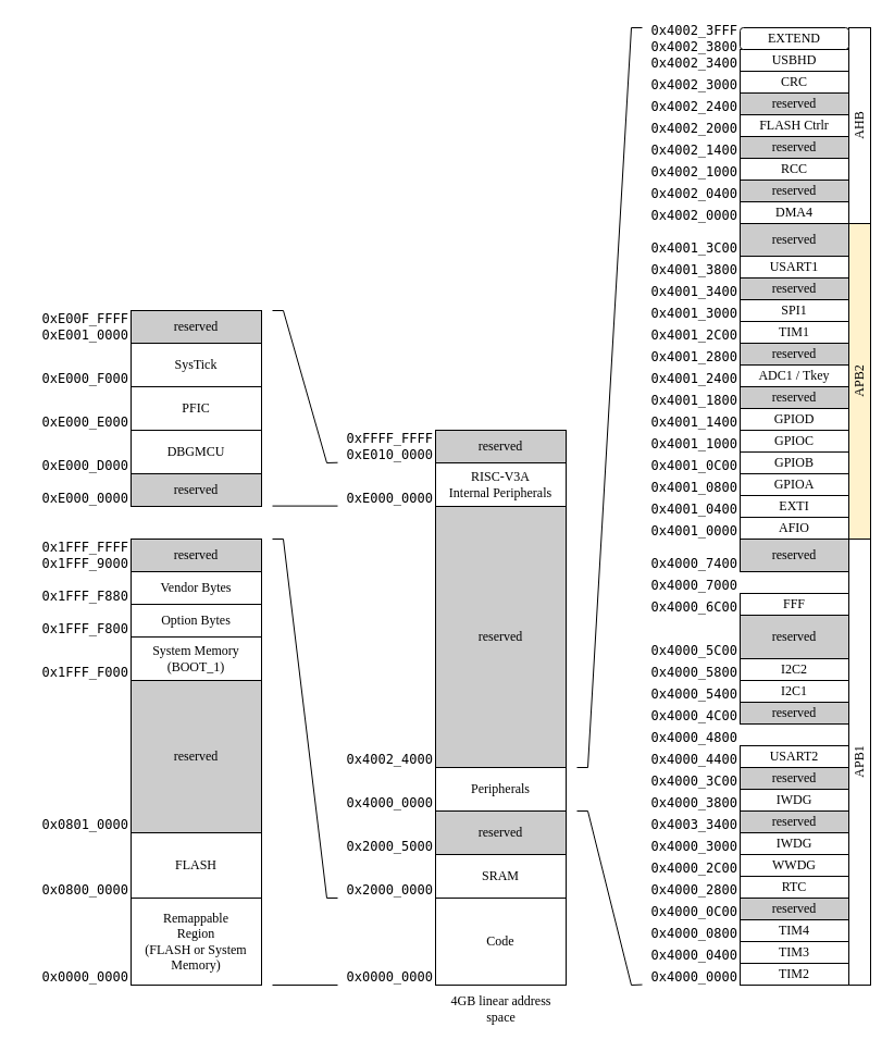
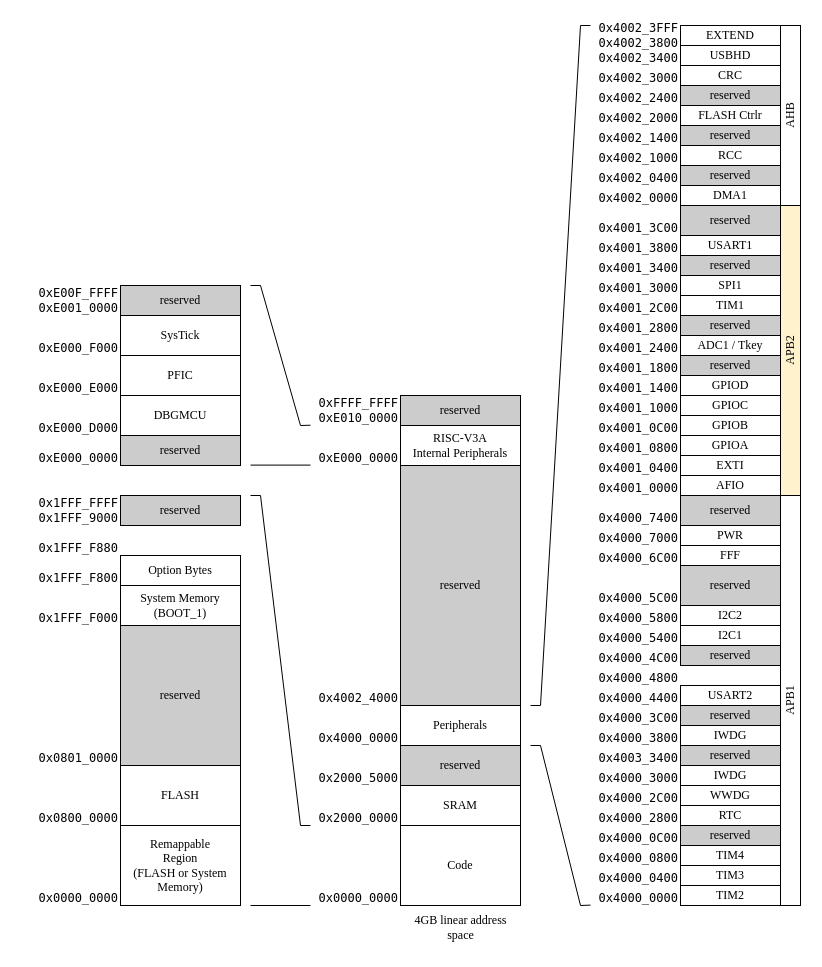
- <mxCell id="119" value="EXTEND" style="whiteSpace=wrap;html=1;fontFamily=sans-serif;rounded=1;" parent="1" vertex="1"><mxGeometry x="680" y="25" width="100" height="20" as="geometry" /></mxCell>
+ <mxCell id="119" value="EXTEND" style="rounded=0;whiteSpace=wrap;html=1;fontFamily=sans-serif;" parent="1" vertex="1"><mxGeometry x="680" y="25" width="100" height="20" as="geometry" /></mxCell>
- <mxCell id="103" value="DMA4" style="rounded=0;whiteSpace=wrap;html=1;fontFamily=sans-serif;" parent="1" vertex="1"><mxGeometry x="680" y="185" width="100" height="20" as="geometry" /></mxCell>
+ <mxCell id="103" value="DMA1" style="rounded=0;whiteSpace=wrap;html=1;fontFamily=sans-serif;" parent="1" vertex="1"><mxGeometry x="680" y="185" width="100" height="20" as="geometry" /></mxCell>
+ <mxCell id="68" value="PWR" style="rounded=0;whiteSpace=wrap;html=1;fontFamily=sans-serif;" parent="1" vertex="1"><mxGeometry x="680" y="525" width="100" height="20" as="geometry" /></mxCell>
- <mxCell id="30" value="Vendor Bytes" style="rounded=0;whiteSpace=wrap;html=1;fontFamily=sans-serif;" parent="1" vertex="1"><mxGeometry x="120" y="525" width="120" height="30" as="geometry" /></mxCell>
